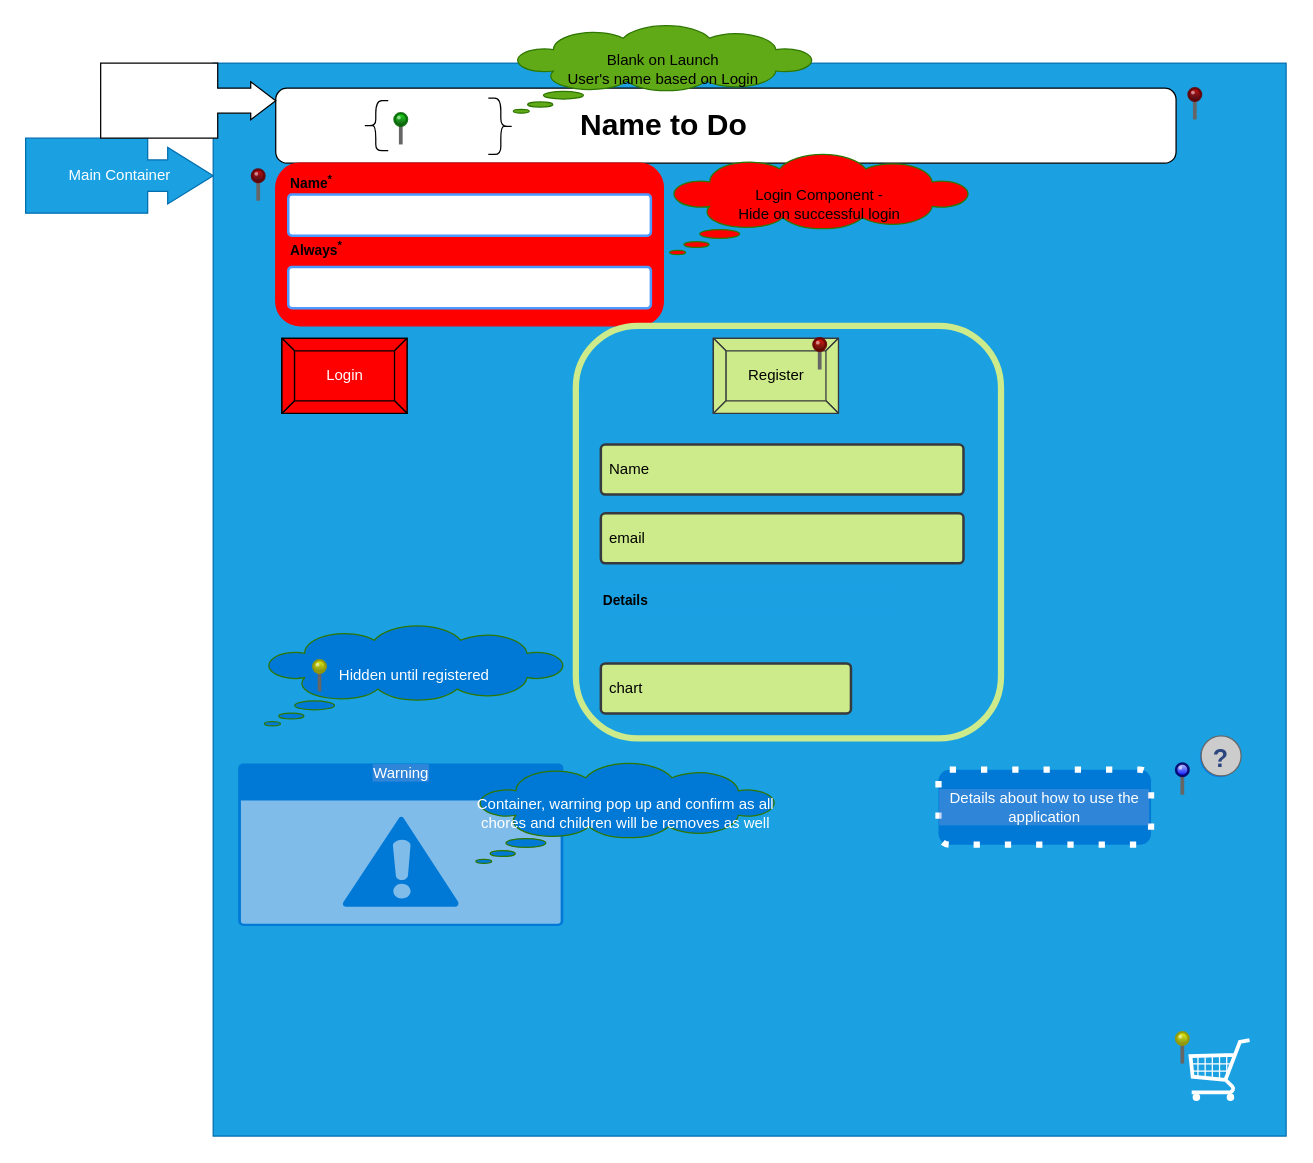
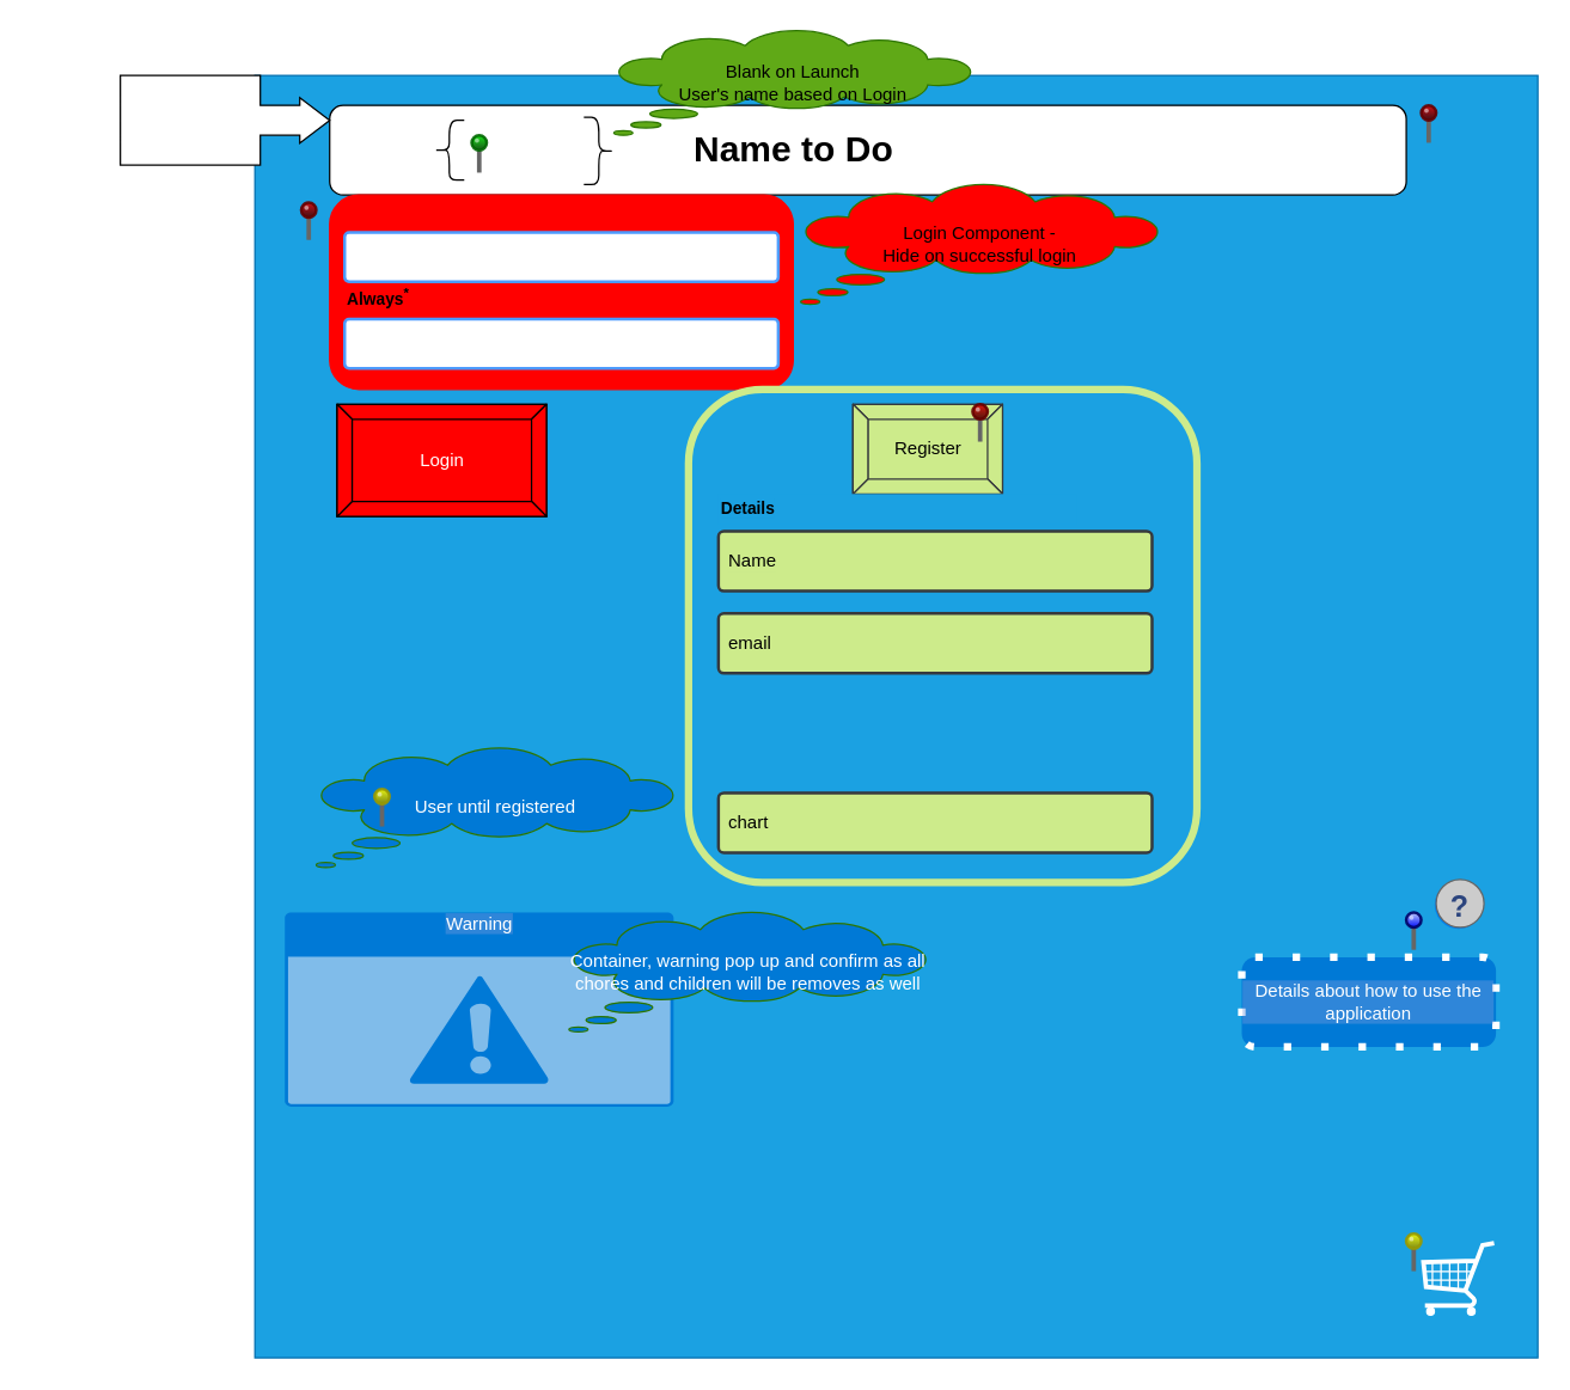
- <mxCell id="8" value="&lt;font color=&quot;#ffffff&quot;&gt;Main Container&lt;/font&gt;" style="html=1;shadow=0;dashed=0;align=center;verticalAlign=middle;shape=mxgraph.arrows2.calloutArrow;dy=12.6;dx=36.4;notch=97.6;arrowHead=10;fontColor=#ffffff;fillColor=#1ba1e2;strokeColor=#006EAF;" vertex="1" parent="1"><mxGeometry x="20" y="110" width="150" height="60" as="geometry" /></mxCell>
- <mxCell id="13" value="Name&lt;sup&gt;&lt;font&gt;*&lt;/font&gt;&lt;/sup&gt;" style="fillColor=none;strokeColor=none;html=1;fontSize=11;fontStyle=0;align=left;fontColor=#000000;fontStyle=1;fontSize=11" vertex="1" parent="1"><mxGeometry x="230" y="135" width="240" height="20" as="geometry" /></mxCell>
- <mxCell id="10" value="Login" style="labelPosition=center;verticalLabelPosition=middle;align=center;html=1;shape=mxgraph.basic.button;dx=10;fontColor=#FFFFFF;fillColor=#FF0000;" vertex="1" parent="1"><mxGeometry x="225" y="270" width="100" height="60" as="geometry" /></mxCell>
+ <mxCell id="10" value="Login" style="labelPosition=center;verticalLabelPosition=middle;align=center;html=1;shape=mxgraph.basic.button;dx=10;fontColor=#FFFFFF;fillColor=#FF0000;" vertex="1" parent="1"><mxGeometry x="225" y="270" width="140" height="75" as="geometry" /></mxCell>
- <mxCell id="19" value="Details" style="fillColor=#1ba1e2;strokeColor=none;html=1;fontSize=11;fontStyle=0;align=left;fontColor=#000000;fontStyle=1;fontSize=11;labelBackgroundColor=#1BA1E2;" vertex="1" parent="1"><mxGeometry x="480" y="470" width="240" height="20" as="geometry" /></mxCell>
+ <mxCell id="19" value="Details" style="fillColor=#1ba1e2;strokeColor=none;html=1;fontSize=11;fontStyle=0;align=left;fontColor=#000000;fontStyle=1;fontSize=11;labelBackgroundColor=#1BA1E2;" vertex="1" parent="1"><mxGeometry x="480" y="330" width="240" height="20" as="geometry" /></mxCell>
- <mxCell id="26" value="&lt;font&gt;Hidden until registered&lt;br&gt;&lt;/font&gt;" style="whiteSpace=wrap;html=1;shape=mxgraph.basic.cloud_callout;fillColor=#0079D6;fontColor=#FFFFFF;strokeColor=#2D7600;" vertex="1" parent="1"><mxGeometry x="211" y="500" width="240" height="80" as="geometry" /></mxCell>
+ <mxCell id="26" value="&lt;font&gt;User until registered&lt;br&gt;&lt;/font&gt;" style="whiteSpace=wrap;html=1;shape=mxgraph.basic.cloud_callout;fillColor=#0079D6;fontColor=#FFFFFF;strokeColor=#2D7600;" vertex="1" parent="1"><mxGeometry x="211" y="500" width="240" height="80" as="geometry" /></mxCell>
- <mxCell id="22" value="chart" style="rounded=1;arcSize=9;fillColor=#CDEB8B;align=left;spacingLeft=5;strokeColor=#36393d;html=1;strokeWidth=2;fontSize=12;labelBackgroundColor=#CDEB8B;fontColor=#000000;" vertex="1" parent="1"><mxGeometry x="480" y="530" width="200" height="40" as="geometry" /></mxCell>
+ <mxCell id="22" value="chart" style="rounded=1;arcSize=9;fillColor=#CDEB8B;align=left;spacingLeft=5;strokeColor=#36393d;html=1;strokeWidth=2;fontSize=12;labelBackgroundColor=#CDEB8B;fontColor=#000000;" vertex="1" parent="1"><mxGeometry x="480" y="530" width="290" height="40" as="geometry" /></mxCell>
- <mxCell id="28" value="Details about how to use the application" style="rounded=1;whiteSpace=wrap;html=1;dashed=1;dashPattern=1 4;labelBackgroundColor=#79D6;fontColor=#FFFFFF;strokeColor=#FFFFFF;strokeWidth=5;fillColor=#0079D6;" vertex="1" parent="1"><mxGeometry x="750" y="615" width="170" height="60" as="geometry" /></mxCell>
+ <mxCell id="28" value="Details about how to use the application" style="rounded=1;whiteSpace=wrap;html=1;dashed=1;dashPattern=1 4;labelBackgroundColor=#79D6;fontColor=#FFFFFF;strokeColor=#FFFFFF;strokeWidth=5;fillColor=#0079D6;" vertex="1" parent="1"><mxGeometry x="830" y="640" width="170" height="60" as="geometry" /></mxCell>
